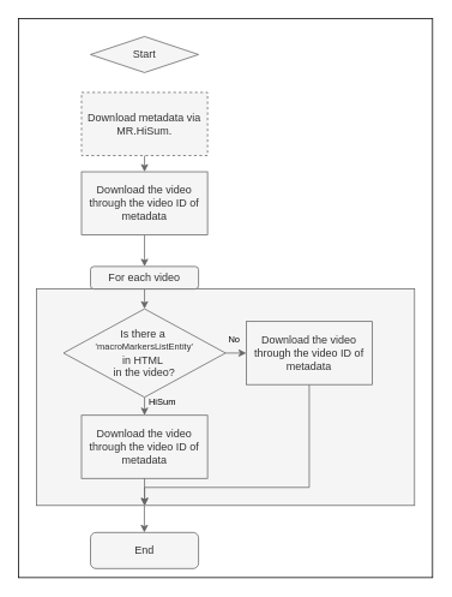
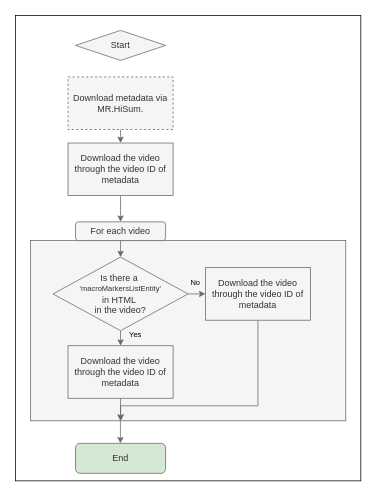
- <mxCell id="18" value="&lt;font style=&quot;font-size: 10px;&quot;&gt;HiSum&lt;/font&gt;" style="text;html=1;align=center;verticalAlign=middle;whiteSpace=wrap;rounded=0;fontSize=5;fillColor=none;fontColor=default;strokeColor=none;labelBackgroundColor=none;" vertex="1" parent="1"><mxGeometry x="150" y="430" width="60" height="30" as="geometry" /></mxCell>
+ <mxCell id="18" value="&lt;font style=&quot;font-size: 10px;&quot;&gt;Yes&lt;/font&gt;" style="text;html=1;align=center;verticalAlign=middle;whiteSpace=wrap;rounded=0;fontSize=5;fillColor=none;fontColor=default;strokeColor=none;labelBackgroundColor=none;" vertex="1" parent="1"><mxGeometry x="150" y="430" width="60" height="30" as="geometry" /></mxCell>
- <mxCell id="19" value="End" style="rounded=1;whiteSpace=wrap;html=1;fontSize=12;glass=0;strokeWidth=1;shadow=0;fillColor=#f5f5f5;fontColor=#333333;strokeColor=#666666;labelBackgroundColor=none;" vertex="1" parent="1"><mxGeometry x="100" y="590" width="120" height="40" as="geometry" /></mxCell>
+ <mxCell id="19" value="End" style="rounded=1;whiteSpace=wrap;html=1;fontSize=12;glass=0;strokeWidth=1;shadow=0;fillColor=#d5e8d4;fontColor=#333333;strokeColor=#666666;labelBackgroundColor=none;" vertex="1" parent="1"><mxGeometry x="100" y="590" width="120" height="40" as="geometry" /></mxCell>
